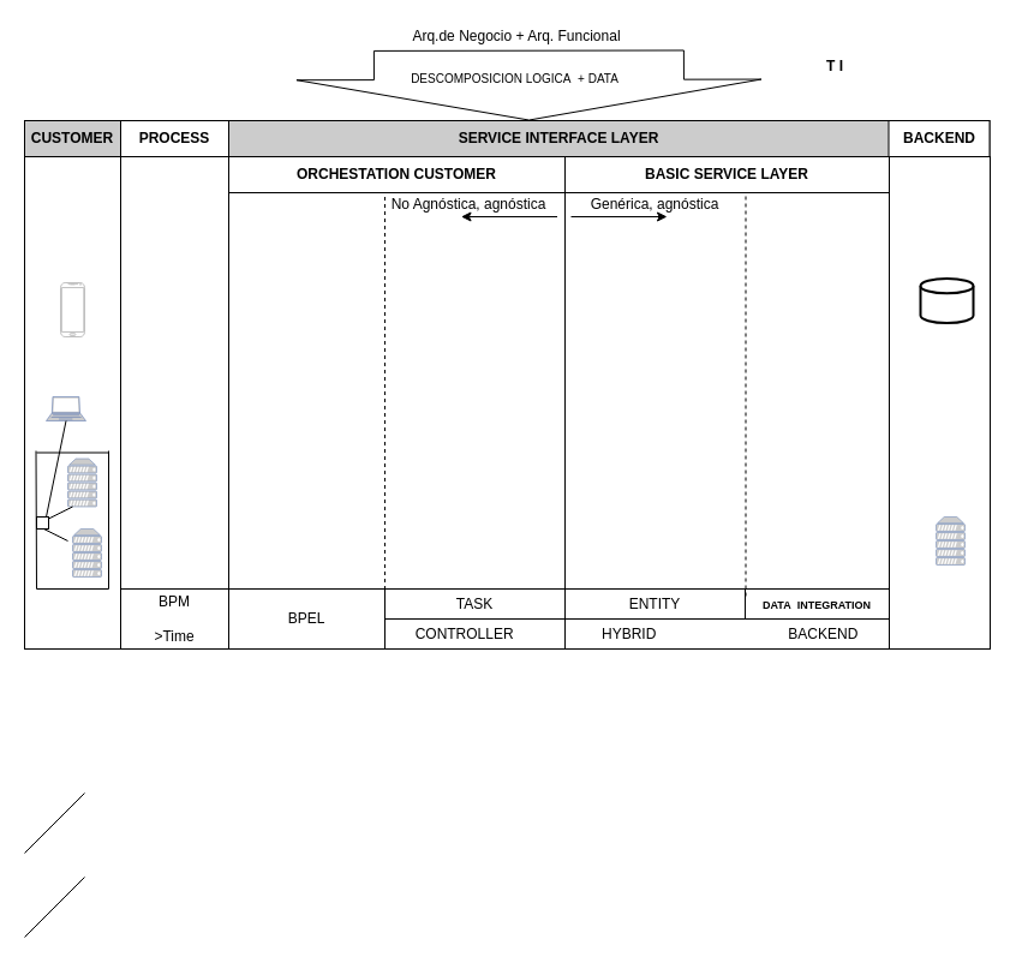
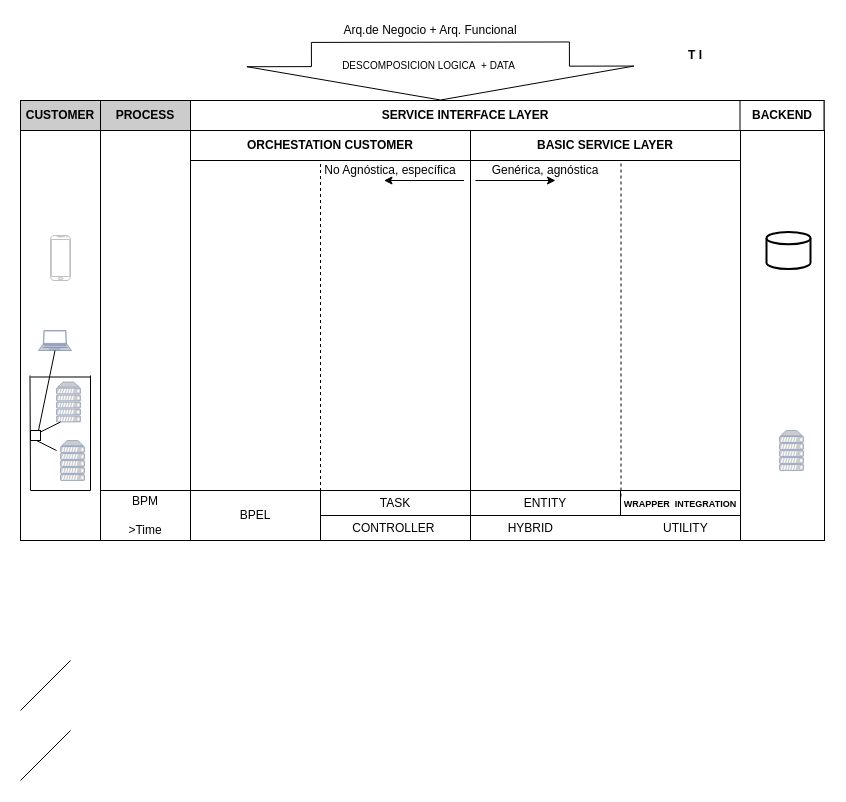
- <mxCell id="18" value="&lt;b&gt;PROCESS&lt;/b&gt;" style="rounded=0;whiteSpace=wrap;html=1;" parent="1" vertex="1"><mxGeometry x="100" y="100" width="90" height="30" as="geometry" /></mxCell>
+ <mxCell id="18" value="&lt;b&gt;PROCESS&lt;/b&gt;" style="rounded=0;whiteSpace=wrap;html=1;fillColor=#cccccc;" parent="1" vertex="1"><mxGeometry x="100" y="100" width="90" height="30" as="geometry" /></mxCell>
- <mxCell id="8" value="&lt;b&gt;SERVICE INTERFACE LAYER&lt;/b&gt;" style="rounded=0;whiteSpace=wrap;html=1;fillColor=#cccccc;" parent="1" vertex="1"><mxGeometry x="190" y="100" width="550" height="30" as="geometry" /></mxCell>
+ <mxCell id="8" value="&lt;b&gt;SERVICE INTERFACE LAYER&lt;/b&gt;" style="rounded=0;whiteSpace=wrap;html=1;" parent="1" vertex="1"><mxGeometry x="190" y="100" width="550" height="30" as="geometry" /></mxCell>
- <mxCell id="25" value="No Agnóstica, agnóstica" style="text;html=1;strokeColor=none;fillColor=none;align=center;verticalAlign=middle;whiteSpace=wrap;rounded=0;" parent="1" vertex="1"><mxGeometry x="320" y="160" width="140" height="20" as="geometry" /></mxCell>
+ <mxCell id="25" value="No Agnóstica, específica" style="text;html=1;strokeColor=none;fillColor=none;align=center;verticalAlign=middle;whiteSpace=wrap;rounded=0;" parent="1" vertex="1"><mxGeometry x="320" y="160" width="140" height="20" as="geometry" /></mxCell>
- <mxCell id="15" value="&lt;font style=&quot;font-size: 9px&quot;&gt;&lt;b&gt;DATA&amp;nbsp; INTEGRATION&lt;/b&gt;&lt;/font&gt;" style="rounded=0;whiteSpace=wrap;html=1;" parent="1" vertex="1"><mxGeometry x="620" y="490" width="120" height="25" as="geometry" /></mxCell>
+ <mxCell id="15" value="&lt;font style=&quot;font-size: 9px&quot;&gt;&lt;b&gt;WRAPPER&amp;nbsp; INTEGRATION&lt;/b&gt;&lt;/font&gt;" style="rounded=0;whiteSpace=wrap;html=1;" parent="1" vertex="1"><mxGeometry x="620" y="490" width="120" height="25" as="geometry" /></mxCell>
- <mxCell id="12" value="CONTROLLER &amp;nbsp; &amp;nbsp; &amp;nbsp; &amp;nbsp; &amp;nbsp; &amp;nbsp; &amp;nbsp; &amp;nbsp; &amp;nbsp; &amp;nbsp;&amp;nbsp; HYBRID &amp;nbsp; &amp;nbsp; &amp;nbsp; &amp;nbsp; &amp;nbsp; &amp;nbsp; &amp;nbsp; &amp;nbsp; &amp;nbsp; &amp;nbsp; &amp;nbsp; &amp;nbsp; &amp;nbsp; &amp;nbsp; &amp;nbsp; &amp;nbsp; BACKEND" style="rounded=0;whiteSpace=wrap;html=1;" parent="1" vertex="1"><mxGeometry x="320" y="515" width="420" height="25" as="geometry" /></mxCell>
+ <mxCell id="12" value="CONTROLLER &amp;nbsp; &amp;nbsp; &amp;nbsp; &amp;nbsp; &amp;nbsp; &amp;nbsp; &amp;nbsp; &amp;nbsp; &amp;nbsp; &amp;nbsp;&amp;nbsp; HYBRID &amp;nbsp; &amp;nbsp; &amp;nbsp; &amp;nbsp; &amp;nbsp; &amp;nbsp; &amp;nbsp; &amp;nbsp; &amp;nbsp; &amp;nbsp; &amp;nbsp; &amp;nbsp; &amp;nbsp; &amp;nbsp; &amp;nbsp; &amp;nbsp; UTILITY" style="rounded=0;whiteSpace=wrap;html=1;" parent="1" vertex="1"><mxGeometry x="320" y="515" width="420" height="25" as="geometry" /></mxCell>
